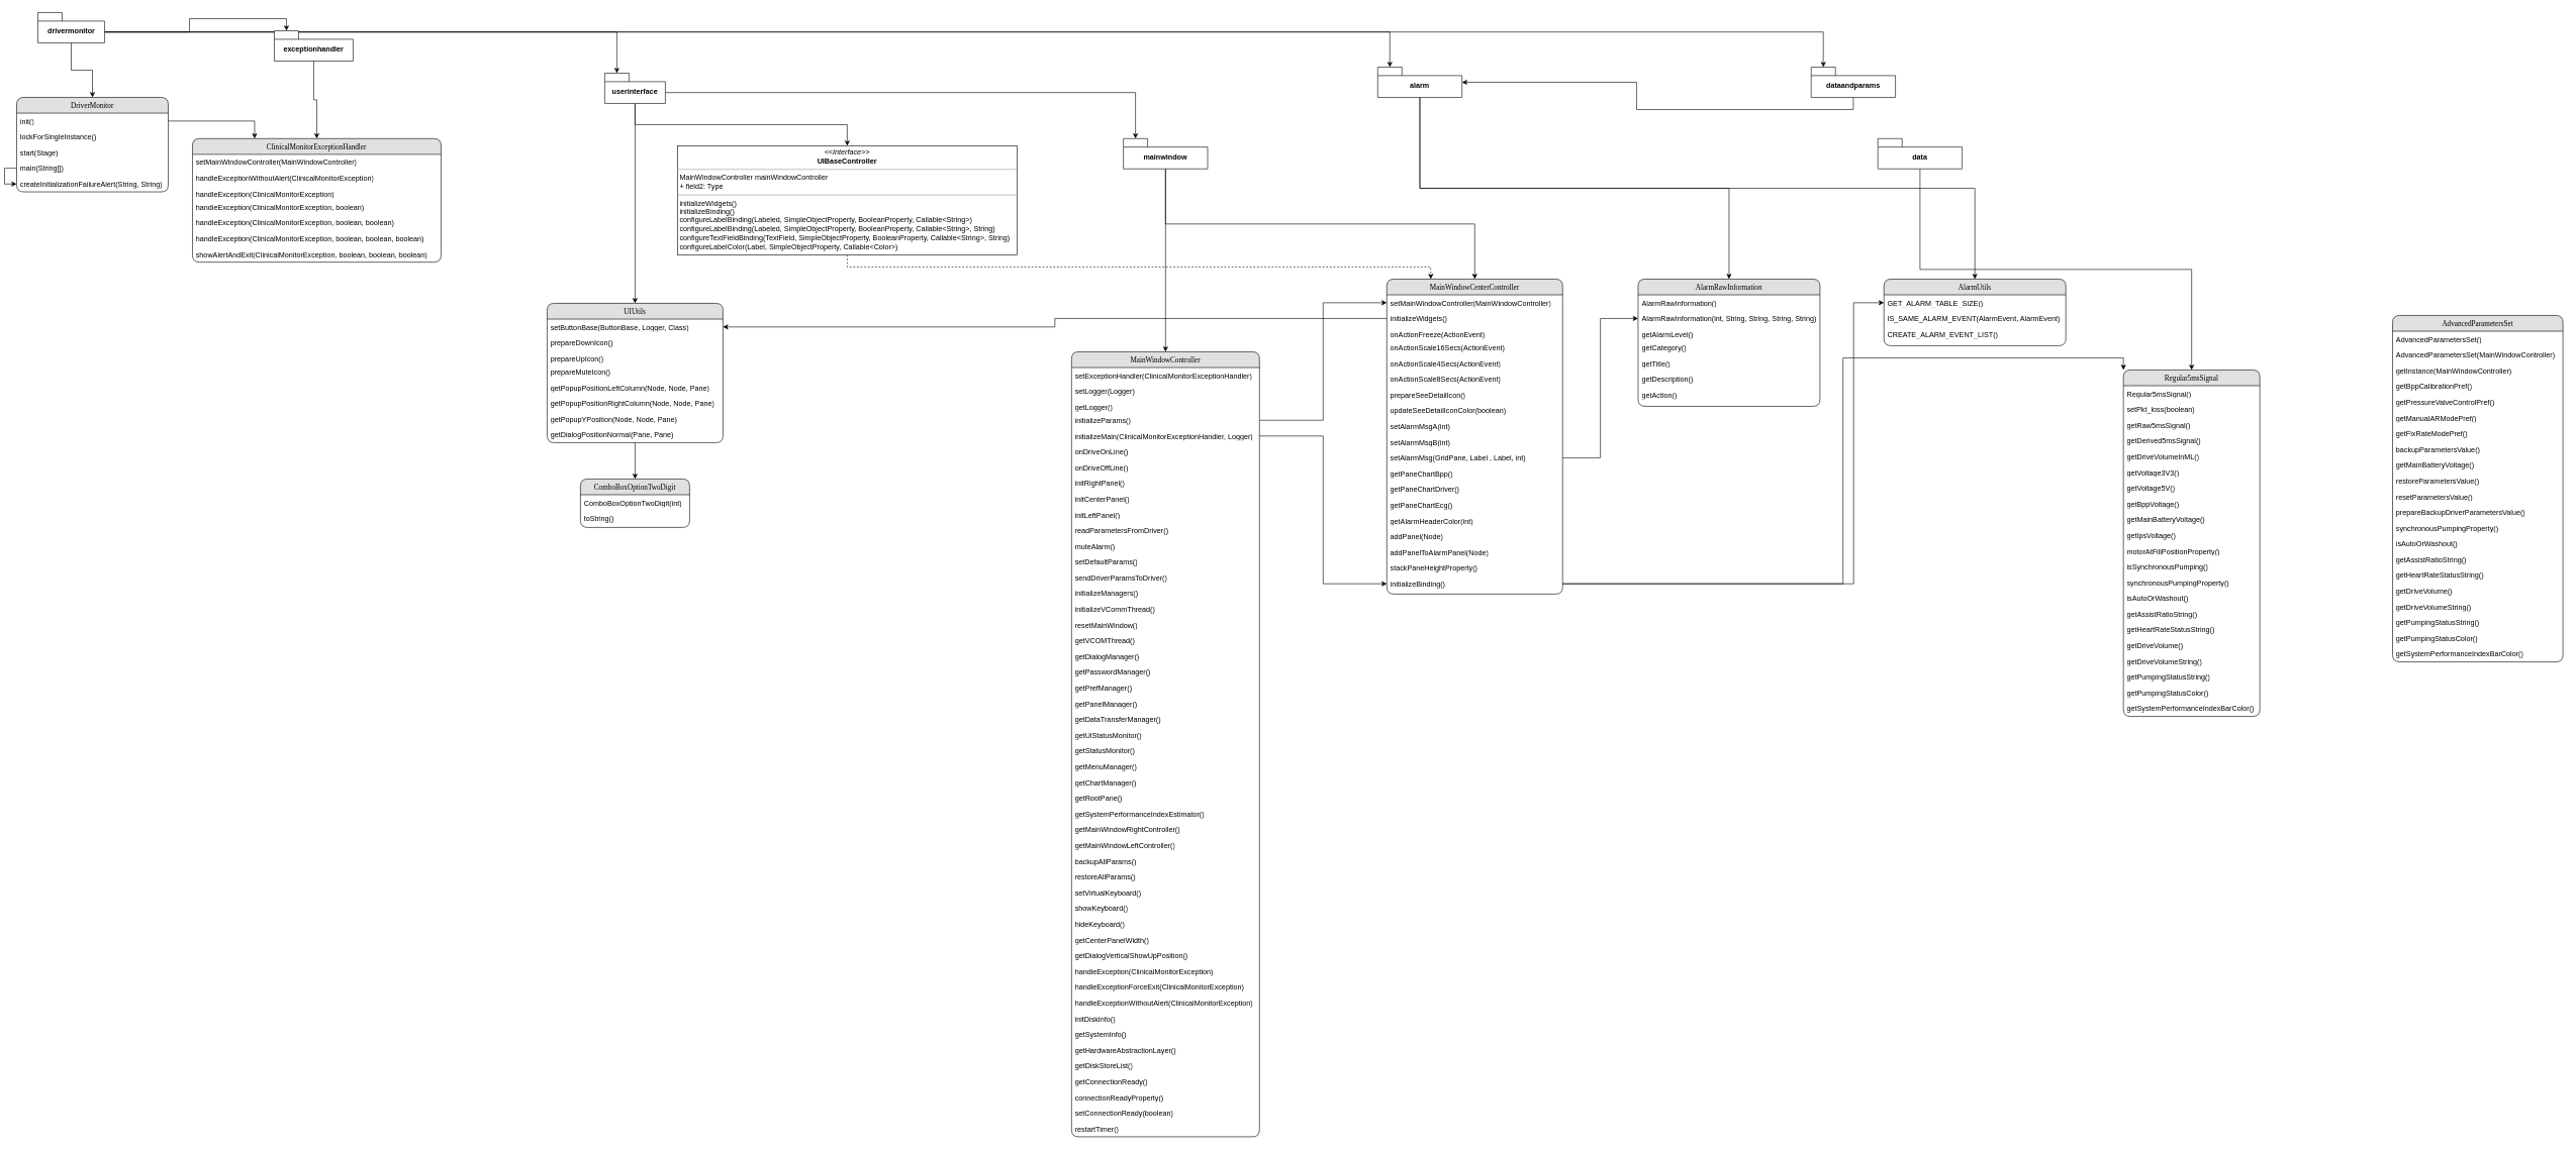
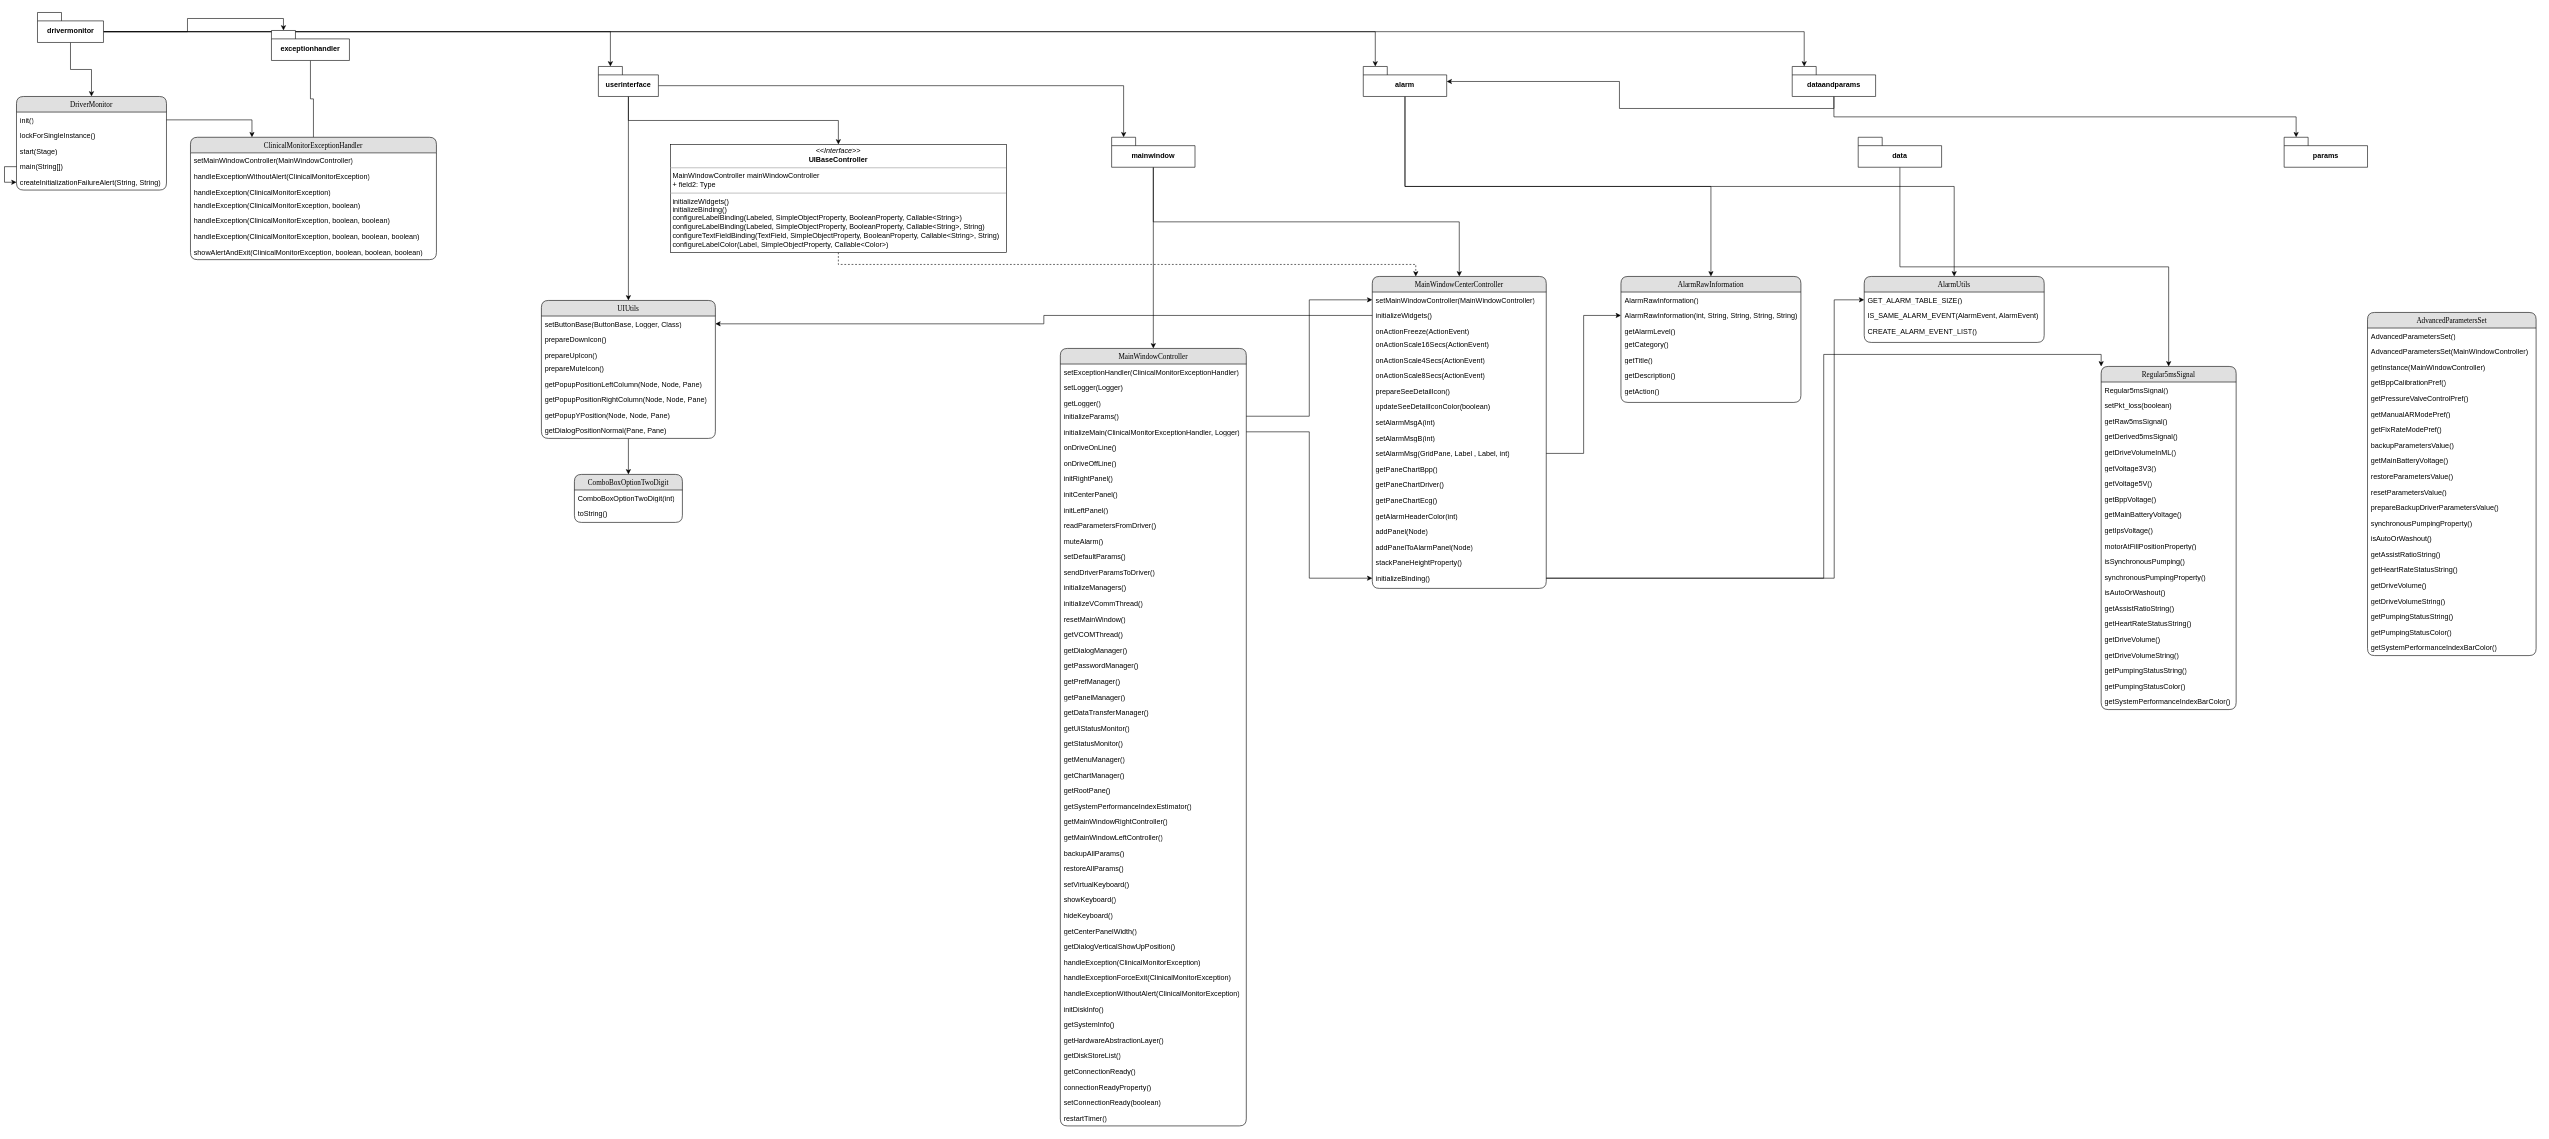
- <mxCell id="29" value="userinterface" style="shape=folder;fontStyle=1;spacingTop=10;tabWidth=40;tabHeight=14;tabPosition=left;strokeColor=default;fillColor=default;fontColor=default;" vertex="1" parent="1"><mxGeometry x="990" y="120" width="100" height="50" as="geometry" /></mxCell>
+ <mxCell id="29" value="userinterface" style="shape=folder;fontStyle=1;spacingTop=10;tabWidth=40;tabHeight=14;tabPosition=left;strokeColor=default;fillColor=default;fontColor=default;" vertex="1" parent="1"><mxGeometry x="990" y="110" width="100" height="50" as="geometry" /></mxCell>
+ <mxCell id="73" style="edgeStyle=orthogonalEdgeStyle;rounded=0;orthogonalLoop=1;jettySize=auto;html=1;exitX=0.5;exitY=1;exitDx=0;exitDy=0;exitPerimeter=0;entryX=0;entryY=0;entryDx=20;entryDy=0;entryPerimeter=0;fontColor=default;" edge="1" parent="1" source="74" target="166"><mxGeometry relative="1" as="geometry" /></mxCell>
- <mxCell id="15" style="edgeStyle=orthogonalEdgeStyle;rounded=0;orthogonalLoop=1;jettySize=auto;html=1;exitX=0.5;exitY=1;exitDx=0;exitDy=0;exitPerimeter=0;fontColor=default;" edge="1" parent="1" source="16" target="17"><mxGeometry relative="1" as="geometry" /></mxCell>
+ <mxCell id="15" style="edgeStyle=orthogonalEdgeStyle;rounded=0;orthogonalLoop=1;jettySize=auto;html=1;exitX=0.5;exitY=1;exitDx=0;exitDy=0;exitPerimeter=0;fontColor=default;endArrow=none;" edge="1" parent="1" source="16" target="17"><mxGeometry relative="1" as="geometry" /></mxCell>
+ <mxCell id="166" value="params" style="shape=folder;fontStyle=1;spacingTop=10;tabWidth=40;tabHeight=14;tabPosition=left;strokeColor=default;fillColor=default;fontColor=default;" vertex="1" parent="1"><mxGeometry x="3800" y="228" width="139" height="50" as="geometry" /></mxCell>
